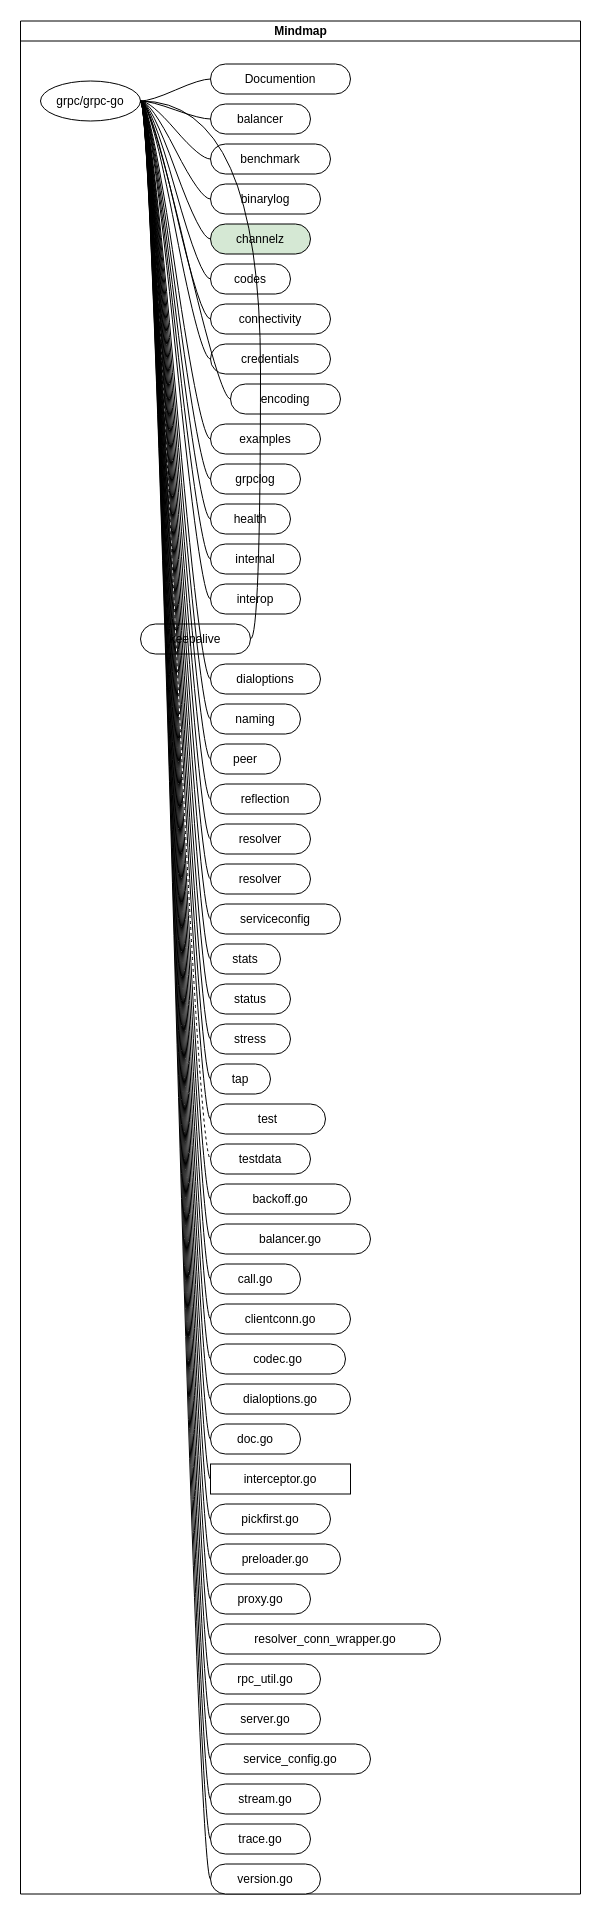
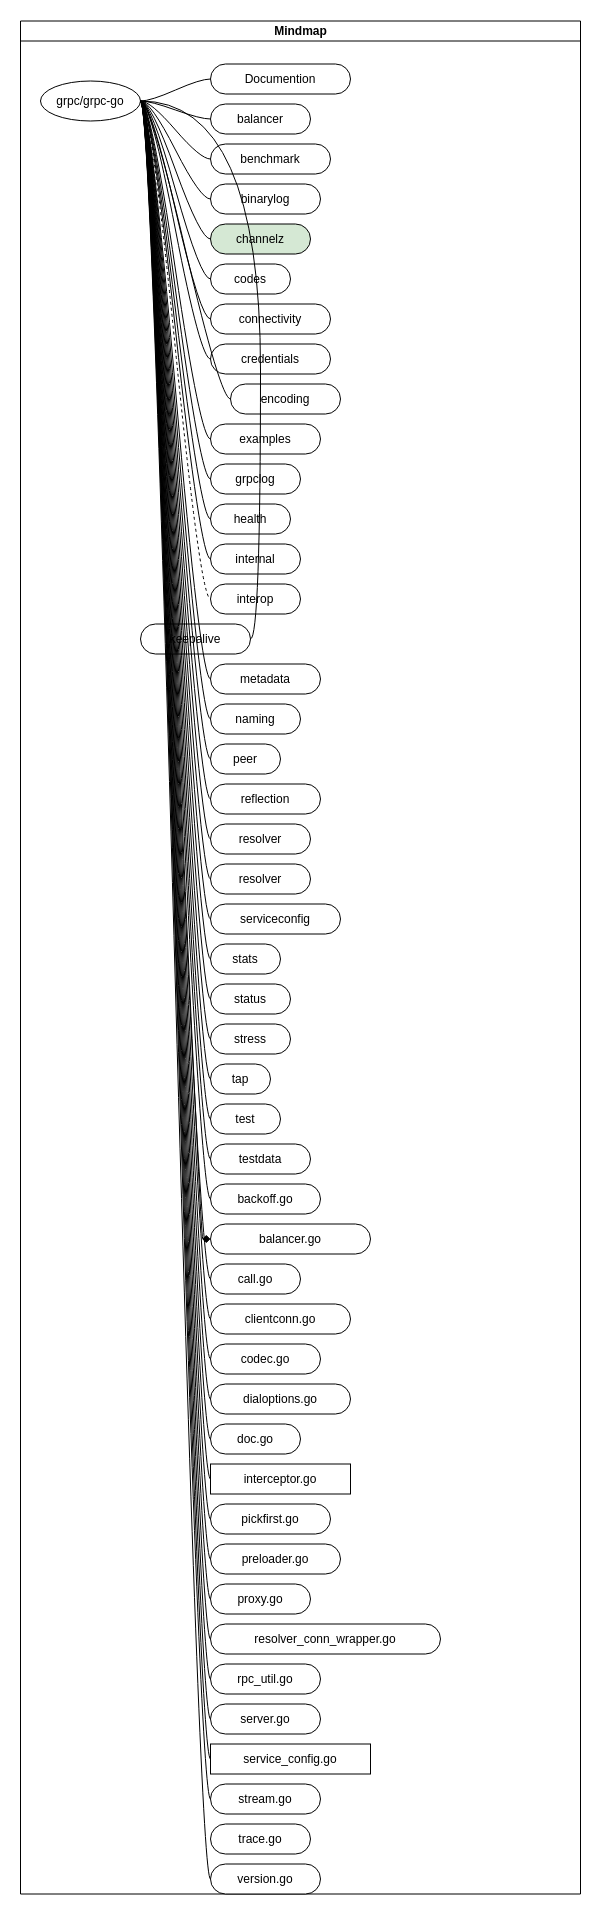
- <mxCell id="30" value="" style="edgeStyle=entityRelationEdgeStyle;startArrow=none;endArrow=none;segment=10;curved=1;" edge="1" target="31" source="4" parent="2"><mxGeometry relative="1" as="geometry"><mxPoint x="140" y="100" as="sourcePoint" /></mxGeometry></mxCell>
+ <mxCell id="30" value="" style="edgeStyle=entityRelationEdgeStyle;startArrow=none;endArrow=none;segment=10;curved=1;dashed=1;" edge="1" target="31" source="4" parent="2"><mxGeometry relative="1" as="geometry"><mxPoint x="140" y="100" as="sourcePoint" /></mxGeometry></mxCell>
- <mxCell id="35" value="dialoptions" style="whiteSpace=wrap;html=1;rounded=1;arcSize=50;align=center;verticalAlign=middle;container=1;recursiveResize=0;strokeWidth=1;autosize=1;spacing=4;treeFolding=1;treeMoving=1;" vertex="1" parent="2"><mxGeometry x="190" y="643" width="110" height="30" as="geometry" /></mxCell>
+ <mxCell id="35" value="metadata" style="whiteSpace=wrap;html=1;rounded=1;arcSize=50;align=center;verticalAlign=middle;container=1;recursiveResize=0;strokeWidth=1;autosize=1;spacing=4;treeFolding=1;treeMoving=1;" vertex="1" parent="2"><mxGeometry x="190" y="643" width="110" height="30" as="geometry" /></mxCell>
- <mxCell id="58" value="" style="edgeStyle=entityRelationEdgeStyle;startArrow=none;endArrow=none;segment=10;curved=1;dashed=1;" edge="1" target="59" source="4" parent="2"><mxGeometry relative="1" as="geometry"><mxPoint x="140" y="100" as="sourcePoint" /></mxGeometry></mxCell>
+ <mxCell id="58" value="" style="edgeStyle=entityRelationEdgeStyle;startArrow=none;endArrow=none;segment=10;curved=1;" edge="1" target="59" source="4" parent="2"><mxGeometry relative="1" as="geometry"><mxPoint x="140" y="100" as="sourcePoint" /></mxGeometry></mxCell>
- <mxCell id="57" value="test" style="whiteSpace=wrap;html=1;rounded=1;arcSize=50;align=center;verticalAlign=middle;container=1;recursiveResize=0;strokeWidth=1;autosize=1;spacing=4;treeFolding=1;treeMoving=1;" vertex="1" parent="2"><mxGeometry x="190" y="1083" width="115" height="30" as="geometry" /></mxCell>
+ <mxCell id="57" value="test" style="whiteSpace=wrap;html=1;rounded=1;arcSize=50;align=center;verticalAlign=middle;container=1;recursiveResize=0;strokeWidth=1;autosize=1;spacing=4;treeFolding=1;treeMoving=1;" vertex="1" parent="2"><mxGeometry x="190" y="1083" width="70" height="30" as="geometry" /></mxCell>
- <mxCell id="62" value="" style="edgeStyle=entityRelationEdgeStyle;startArrow=none;endArrow=none;segment=10;curved=1;" edge="1" target="63" source="4" parent="2"><mxGeometry relative="1" as="geometry"><mxPoint x="140" y="100" as="sourcePoint" /></mxGeometry></mxCell>
+ <mxCell id="62" value="" style="edgeStyle=entityRelationEdgeStyle;startArrow=none;endArrow=diamond;segment=10;curved=1;" edge="1" target="63" source="4" parent="2"><mxGeometry relative="1" as="geometry"><mxPoint x="140" y="100" as="sourcePoint" /></mxGeometry></mxCell>
- <mxCell id="61" value="backoff.go" style="whiteSpace=wrap;html=1;rounded=1;arcSize=50;align=center;verticalAlign=middle;container=1;recursiveResize=0;strokeWidth=1;autosize=1;spacing=4;treeFolding=1;treeMoving=1;" vertex="1" parent="2"><mxGeometry x="190" y="1163" width="140" height="30" as="geometry" /></mxCell>
+ <mxCell id="61" value="backoff.go" style="whiteSpace=wrap;html=1;rounded=1;arcSize=50;align=center;verticalAlign=middle;container=1;recursiveResize=0;strokeWidth=1;autosize=1;spacing=4;treeFolding=1;treeMoving=1;" vertex="1" parent="2"><mxGeometry x="190" y="1163" width="110" height="30" as="geometry" /></mxCell>
- <mxCell id="69" value="codec.go&lt;br&gt;" style="whiteSpace=wrap;html=1;rounded=1;arcSize=50;align=center;verticalAlign=middle;container=1;recursiveResize=0;strokeWidth=1;autosize=1;spacing=4;treeFolding=1;treeMoving=1;" vertex="1" parent="2"><mxGeometry x="190" y="1323" width="135" height="30" as="geometry" /></mxCell>
+ <mxCell id="69" value="codec.go&lt;br&gt;" style="whiteSpace=wrap;html=1;rounded=1;arcSize=50;align=center;verticalAlign=middle;container=1;recursiveResize=0;strokeWidth=1;autosize=1;spacing=4;treeFolding=1;treeMoving=1;" vertex="1" parent="2"><mxGeometry x="190" y="1323" width="110" height="30" as="geometry" /></mxCell>
- <mxCell id="89" value="service_config.go" style="whiteSpace=wrap;html=1;rounded=1;arcSize=50;align=center;verticalAlign=middle;container=1;recursiveResize=0;strokeWidth=1;autosize=1;spacing=4;treeFolding=1;treeMoving=1;" vertex="1" parent="2"><mxGeometry x="190" y="1723" width="160" height="30" as="geometry" /></mxCell>
+ <mxCell id="89" value="service_config.go" style="whiteSpace=wrap;html=1;arcSize=50;align=center;verticalAlign=middle;container=1;recursiveResize=0;strokeWidth=1;autosize=1;spacing=4;treeFolding=1;treeMoving=1;rounded=0;" vertex="1" parent="2"><mxGeometry x="190" y="1723" width="160" height="30" as="geometry" /></mxCell>
- <mxCell id="92" value="" style="edgeStyle=entityRelationEdgeStyle;startArrow=none;endArrow=none;segment=10;curved=1;" edge="1" target="93" source="4" parent="2"><mxGeometry relative="1" as="geometry"><mxPoint x="140" y="100" as="sourcePoint" /></mxGeometry></mxCell>
